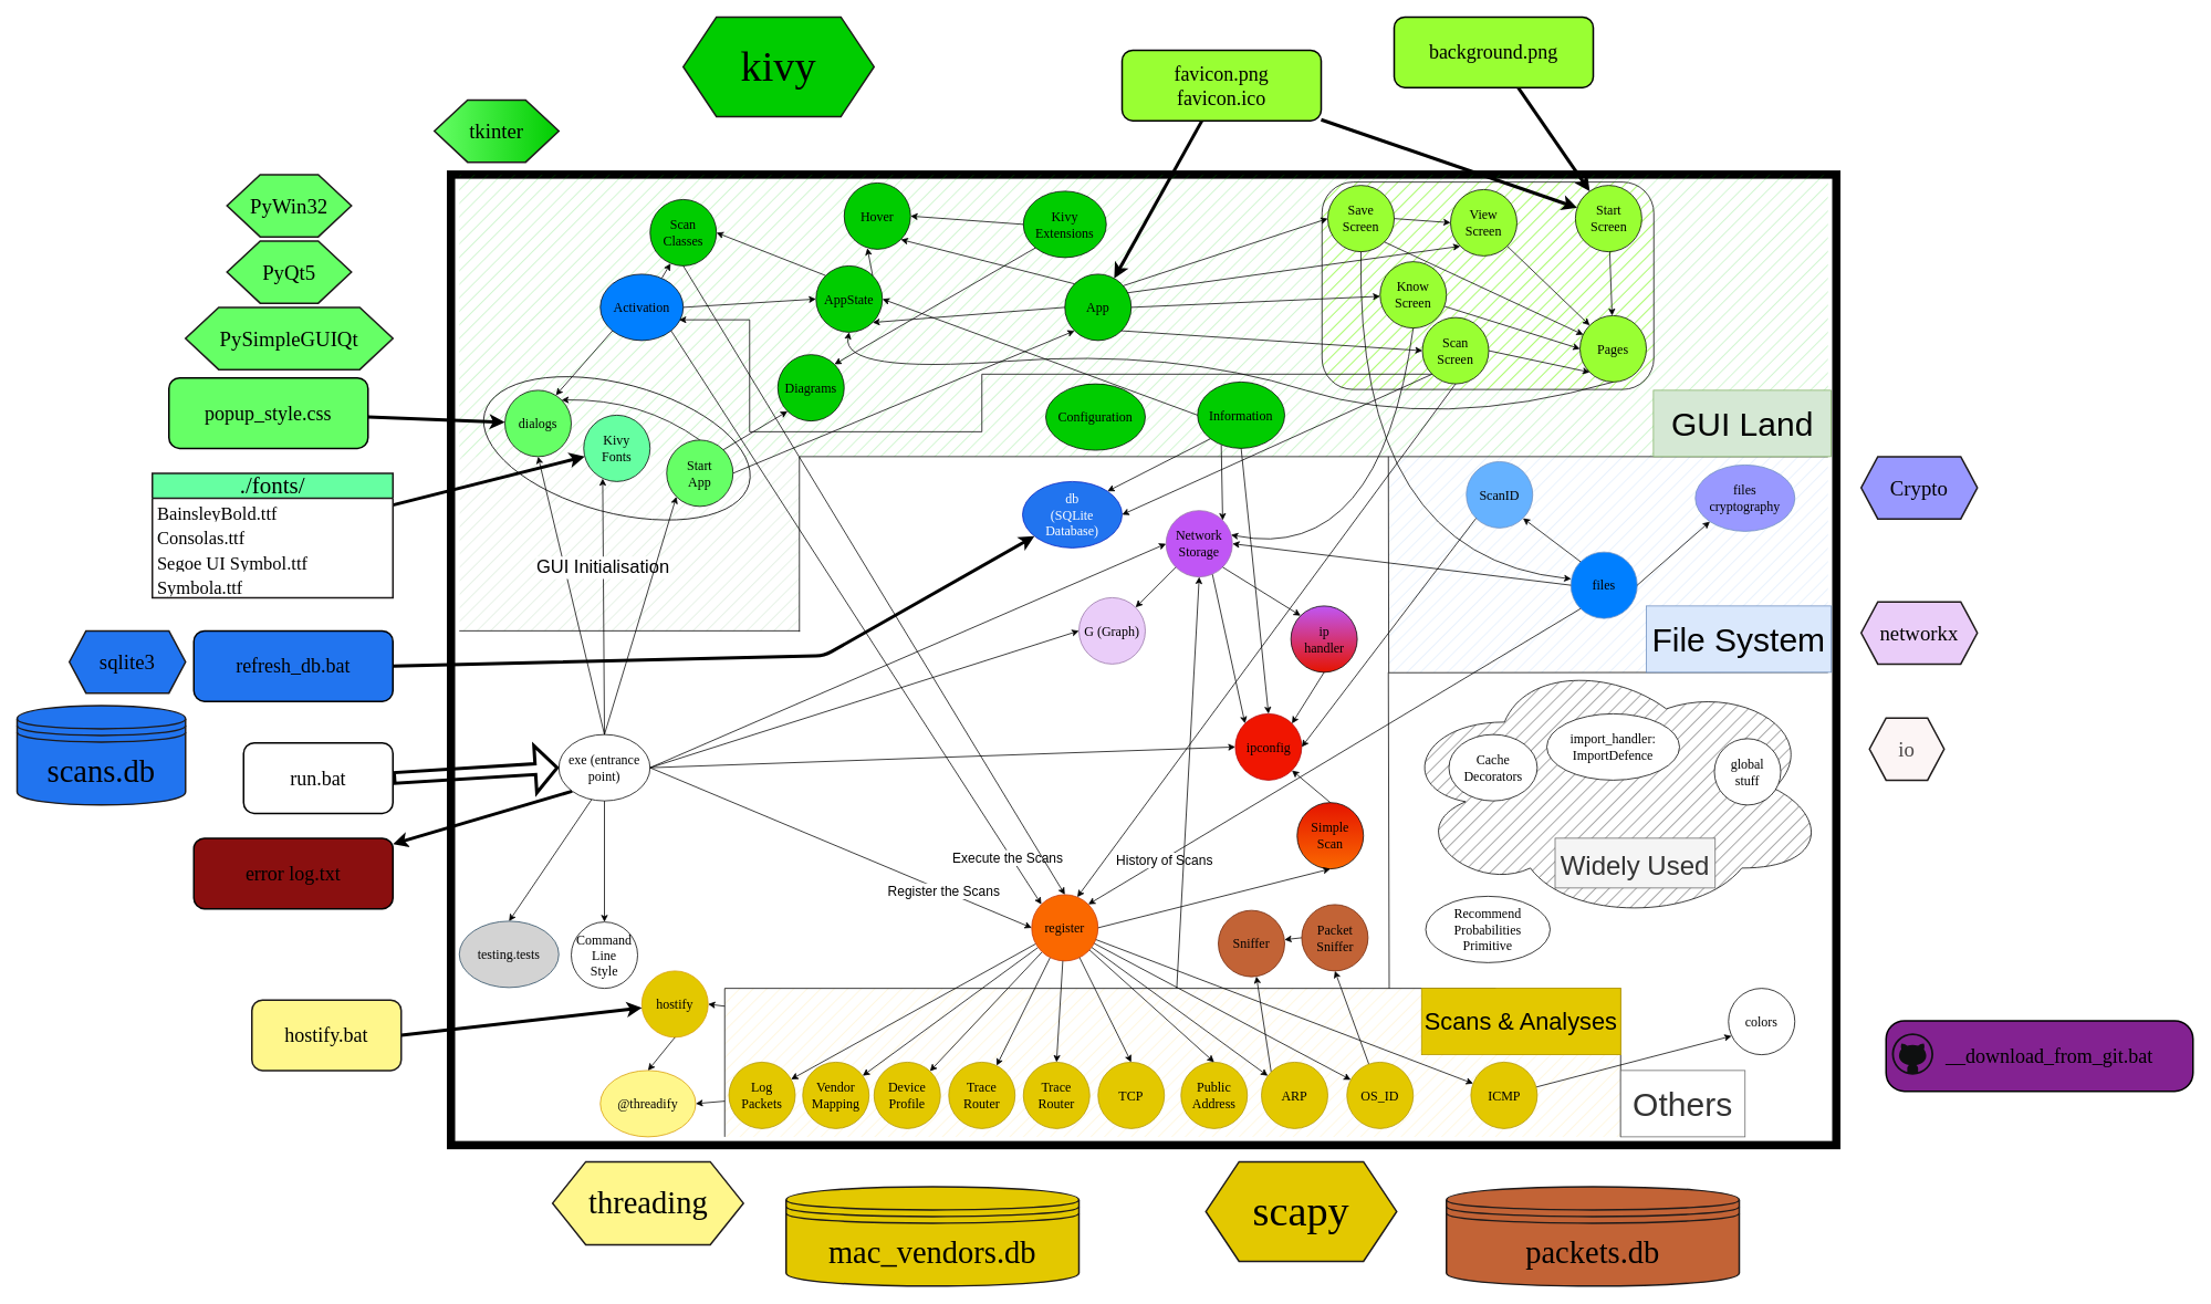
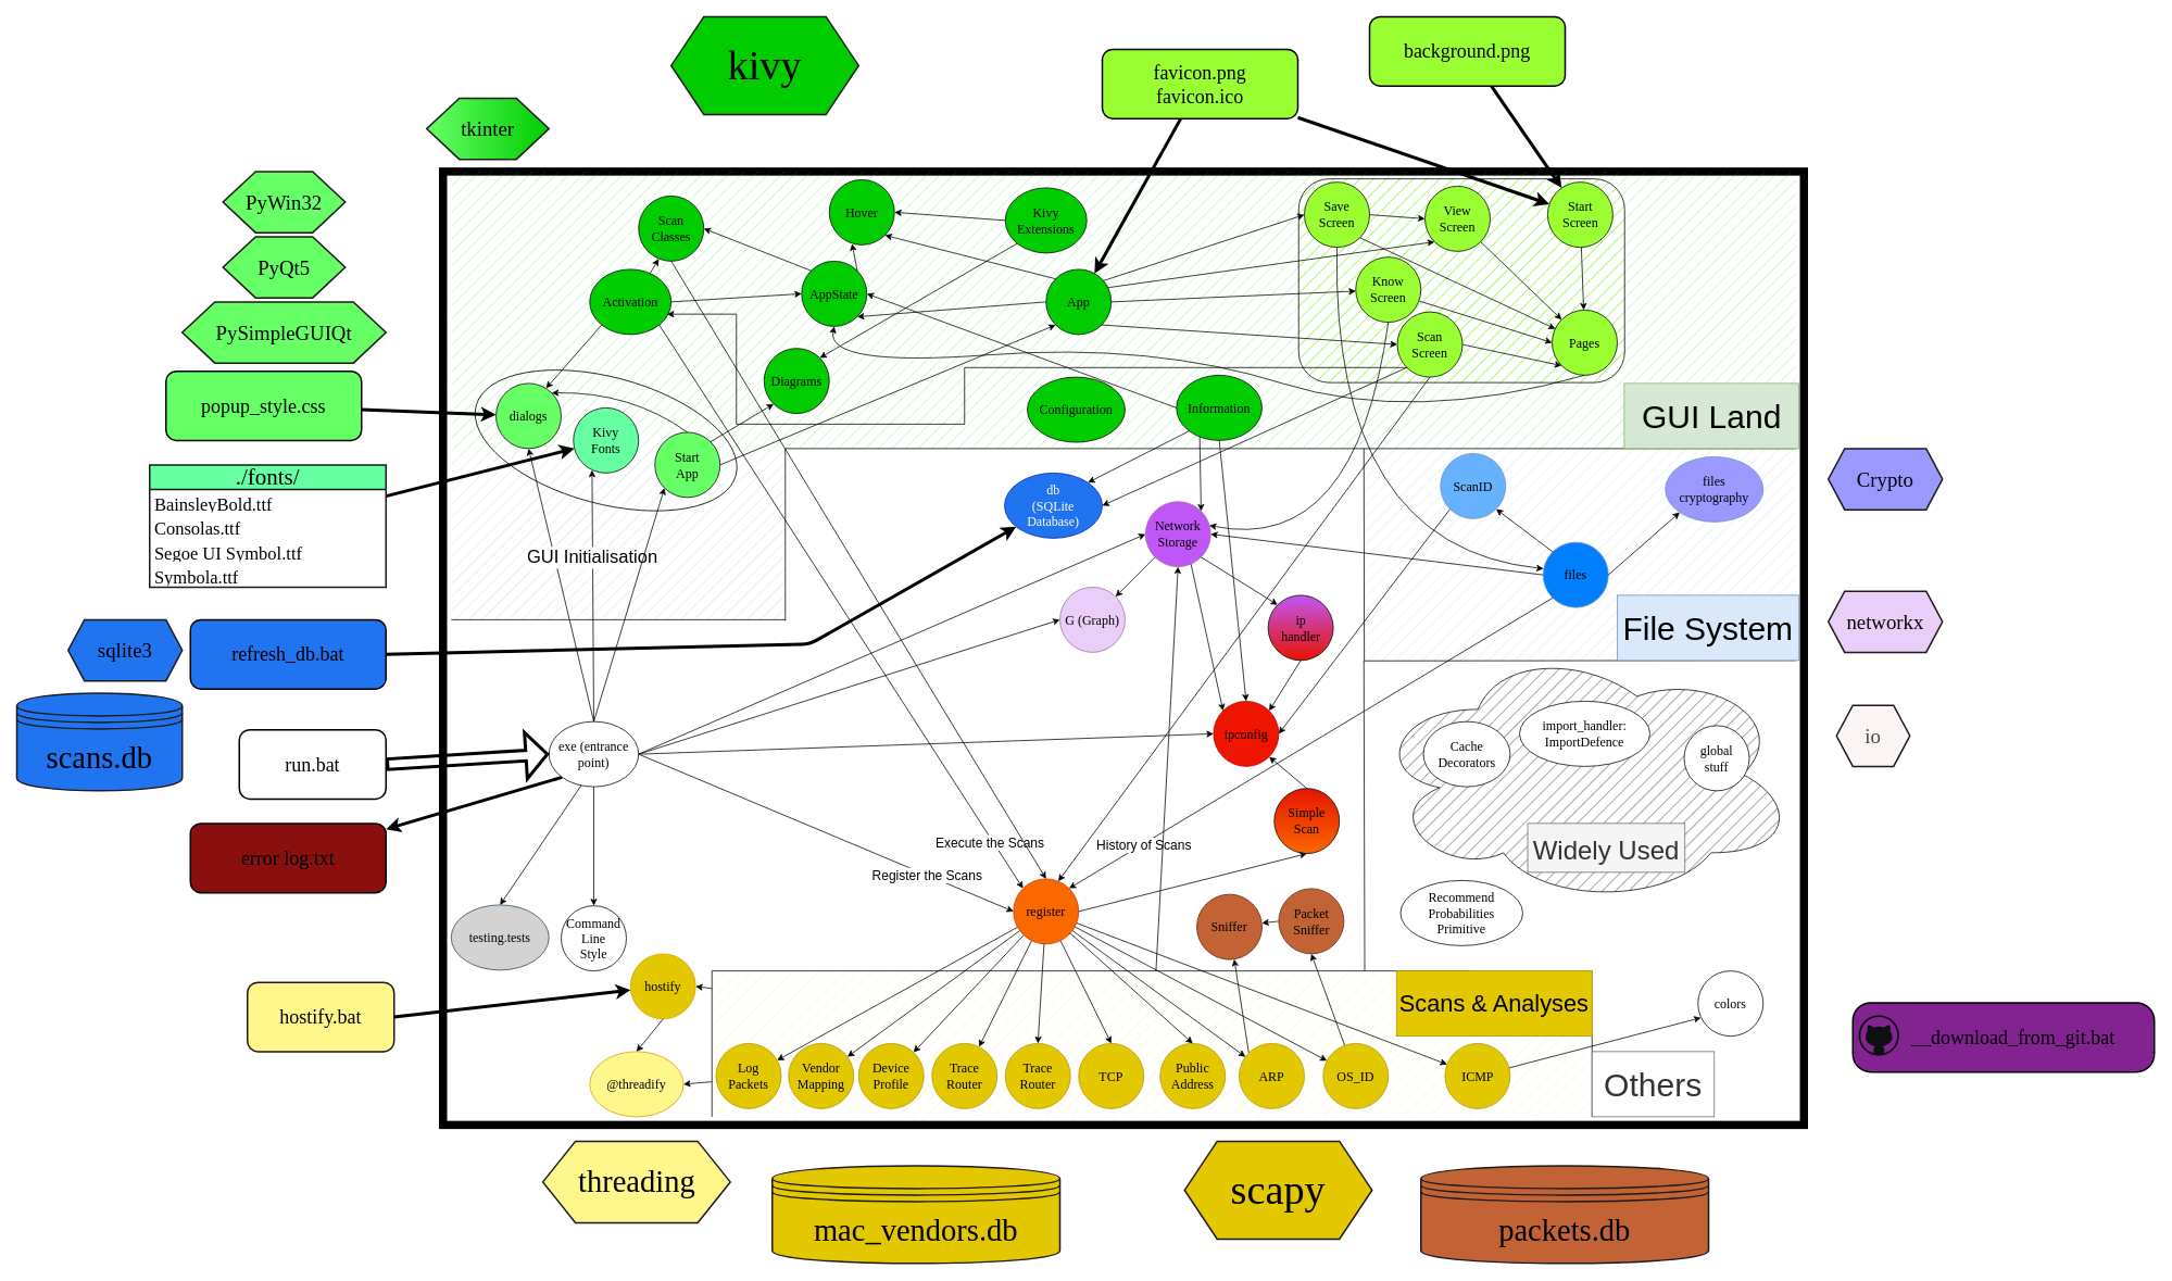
- <mxCell id="36" value="Activation" style="ellipse;whiteSpace=wrap;html=1;fontFamily=Consolas;fontSize=16;fillColor=#007fff;" parent="1" vertex="1"><mxGeometry x="723" y="330" width="100" height="80" as="geometry" /></mxCell>
+ <mxCell id="36" value="Activation" style="ellipse;whiteSpace=wrap;html=1;fontFamily=Consolas;fontSize=16;fillColor=#00CC00;" parent="1" vertex="1"><mxGeometry x="723" y="330" width="100" height="80" as="geometry" /></mxCell>
